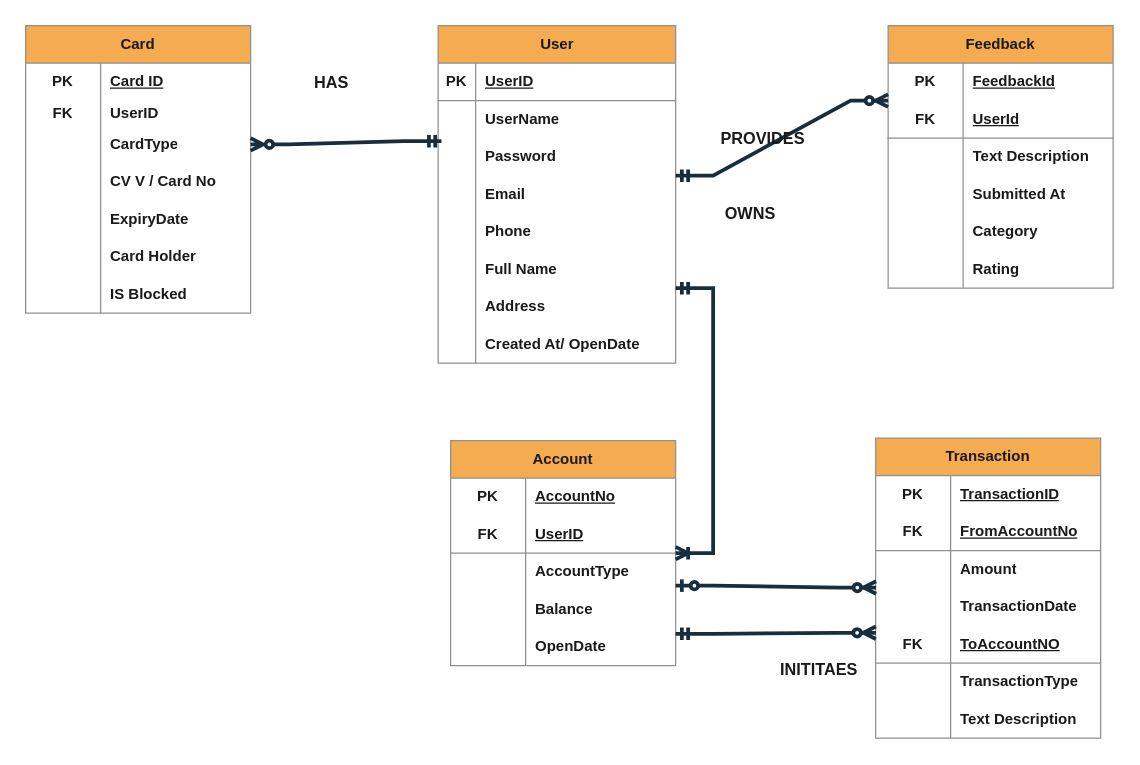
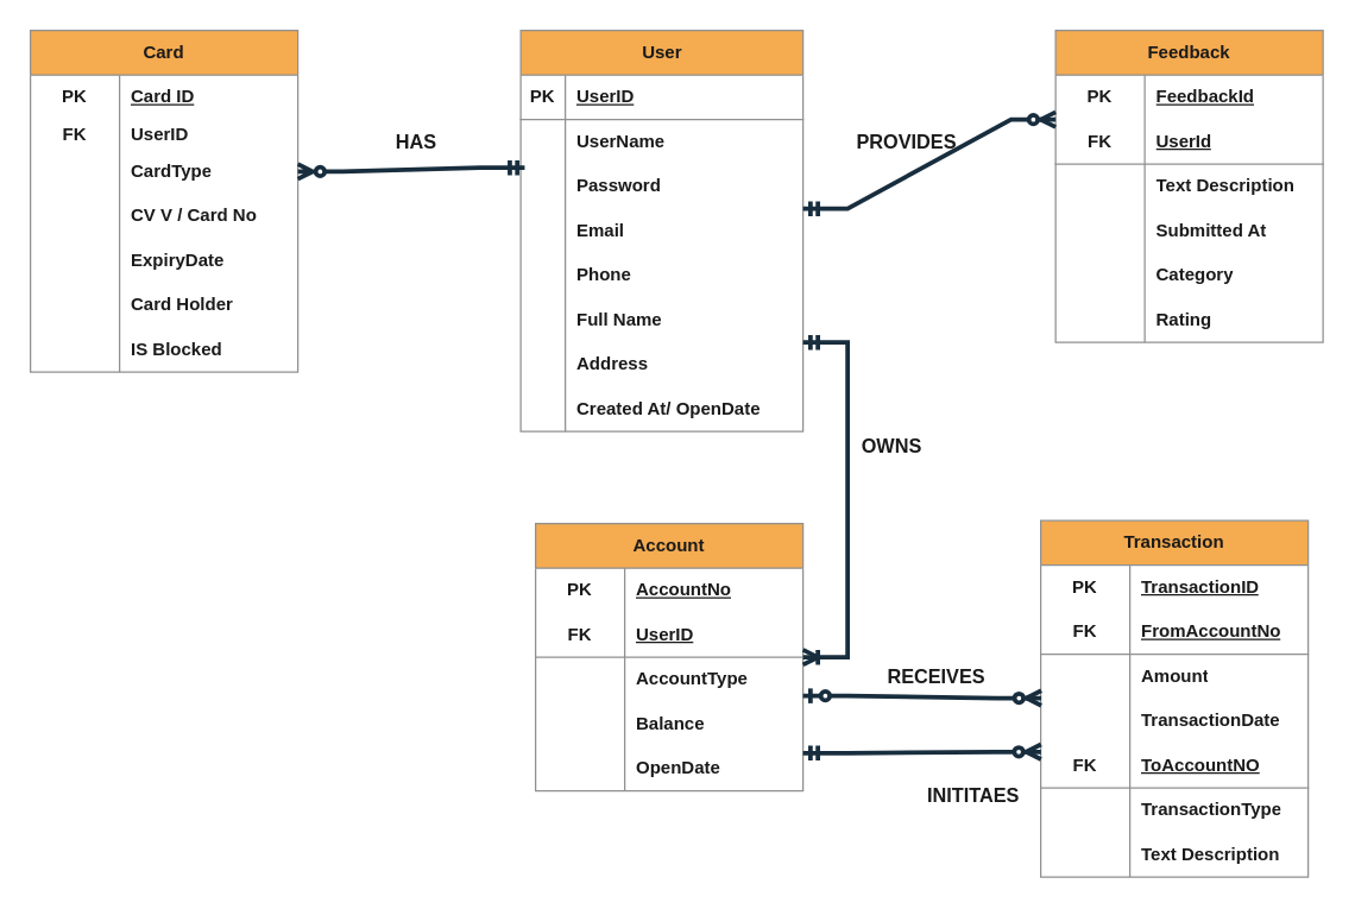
- <mxCell id="111" value="HAS" style="text;html=1;align=center;verticalAlign=middle;whiteSpace=wrap;rounded=0;labelBackgroundColor=none;fontColor=#1A1A1A;fontStyle=1;fontSize=13;" parent="1" vertex="1"><mxGeometry x="235" y="50" width="60" height="30" as="geometry" /></mxCell>
+ <mxCell id="111" value="HAS" style="text;html=1;align=center;verticalAlign=middle;whiteSpace=wrap;rounded=0;labelBackgroundColor=none;fontColor=#1A1A1A;fontStyle=1;fontSize=13;" parent="1" vertex="1"><mxGeometry x="250" y="80" width="60" height="30" as="geometry" /></mxCell>
- <mxCell id="114" value="PROVIDES" style="text;html=1;align=center;verticalAlign=middle;whiteSpace=wrap;rounded=0;labelBackgroundColor=none;fontColor=#1A1A1A;fontStyle=1;fontSize=13;" parent="1" vertex="1"><mxGeometry x="580" y="95" width="60" height="30" as="geometry" /></mxCell>
+ <mxCell id="114" value="PROVIDES" style="text;html=1;align=center;verticalAlign=middle;whiteSpace=wrap;rounded=0;labelBackgroundColor=none;fontColor=#1A1A1A;fontStyle=1;fontSize=13;" parent="1" vertex="1"><mxGeometry x="580" y="80" width="60" height="30" as="geometry" /></mxCell>
- <mxCell id="110" value="OWNS" style="text;html=1;align=center;verticalAlign=middle;whiteSpace=wrap;rounded=0;labelBackgroundColor=none;fontColor=#1A1A1A;fontStyle=1;fontSize=13;fontFamily=Helvetica;" parent="1" vertex="1"><mxGeometry x="550" y="145" width="100" height="50" as="geometry" /></mxCell>
+ <mxCell id="110" value="OWNS" style="text;html=1;align=center;verticalAlign=middle;whiteSpace=wrap;rounded=0;labelBackgroundColor=none;fontColor=#1A1A1A;fontStyle=1;fontSize=13;fontFamily=Helvetica;" parent="1" vertex="1"><mxGeometry x="550" y="275" width="100" height="50" as="geometry" /></mxCell>
+ <mxCell id="113" value="RECEIVES" style="text;html=1;align=center;verticalAlign=middle;whiteSpace=wrap;rounded=0;labelBackgroundColor=none;fontColor=#1A1A1A;fontStyle=1;fontSize=13;" parent="1" vertex="1"><mxGeometry x="600" y="440" width="60" height="30" as="geometry" /></mxCell>
